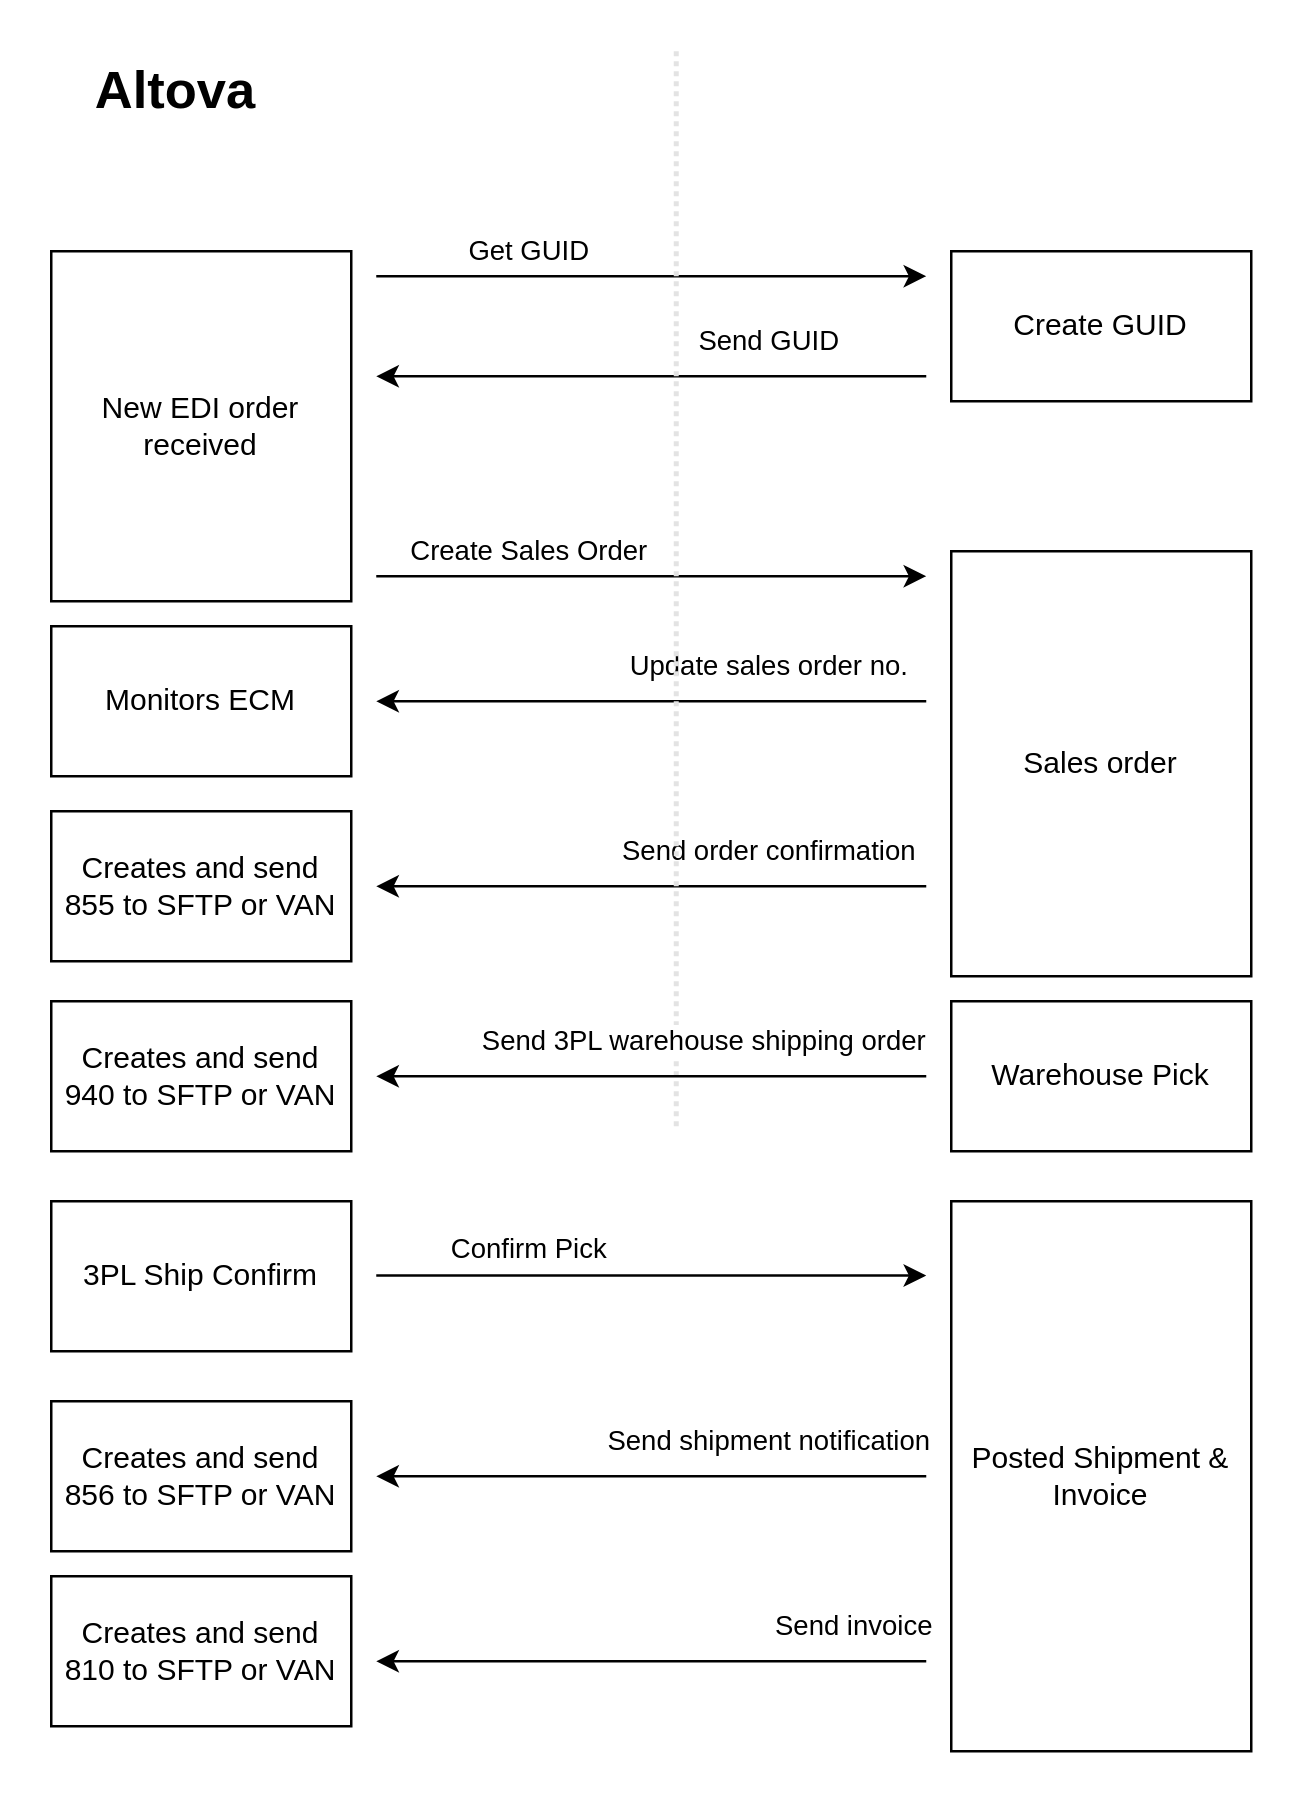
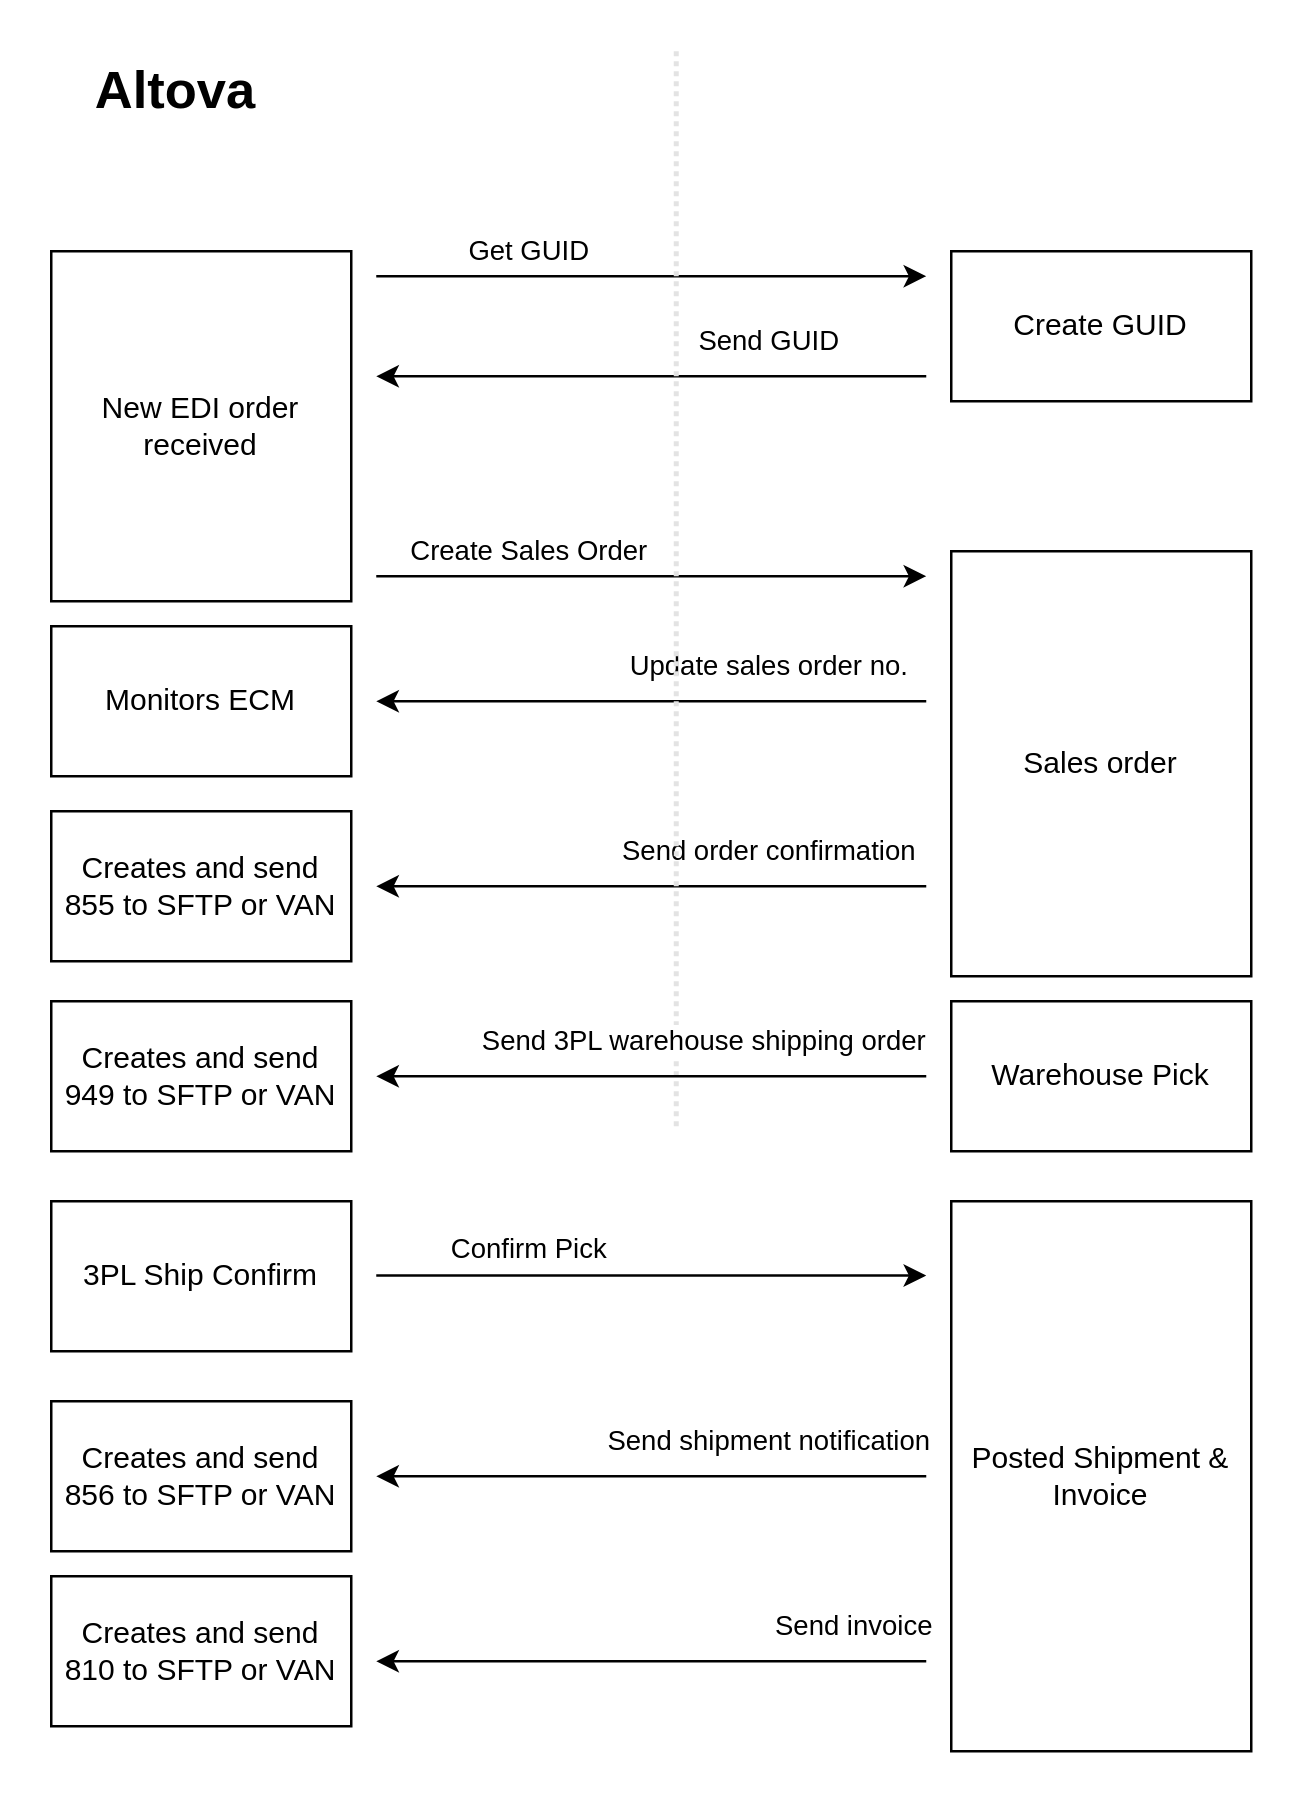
- <mxCell id="21" value="Creates and send 940 to SFTP or VAN" style="rounded=0;whiteSpace=wrap;html=1;" vertex="1" parent="1"><mxGeometry x="20" y="400" width="120" height="60" as="geometry" /></mxCell>
+ <mxCell id="21" value="Creates and send 949 to SFTP or VAN" style="rounded=0;whiteSpace=wrap;html=1;" vertex="1" parent="1"><mxGeometry x="20" y="400" width="120" height="60" as="geometry" /></mxCell>
